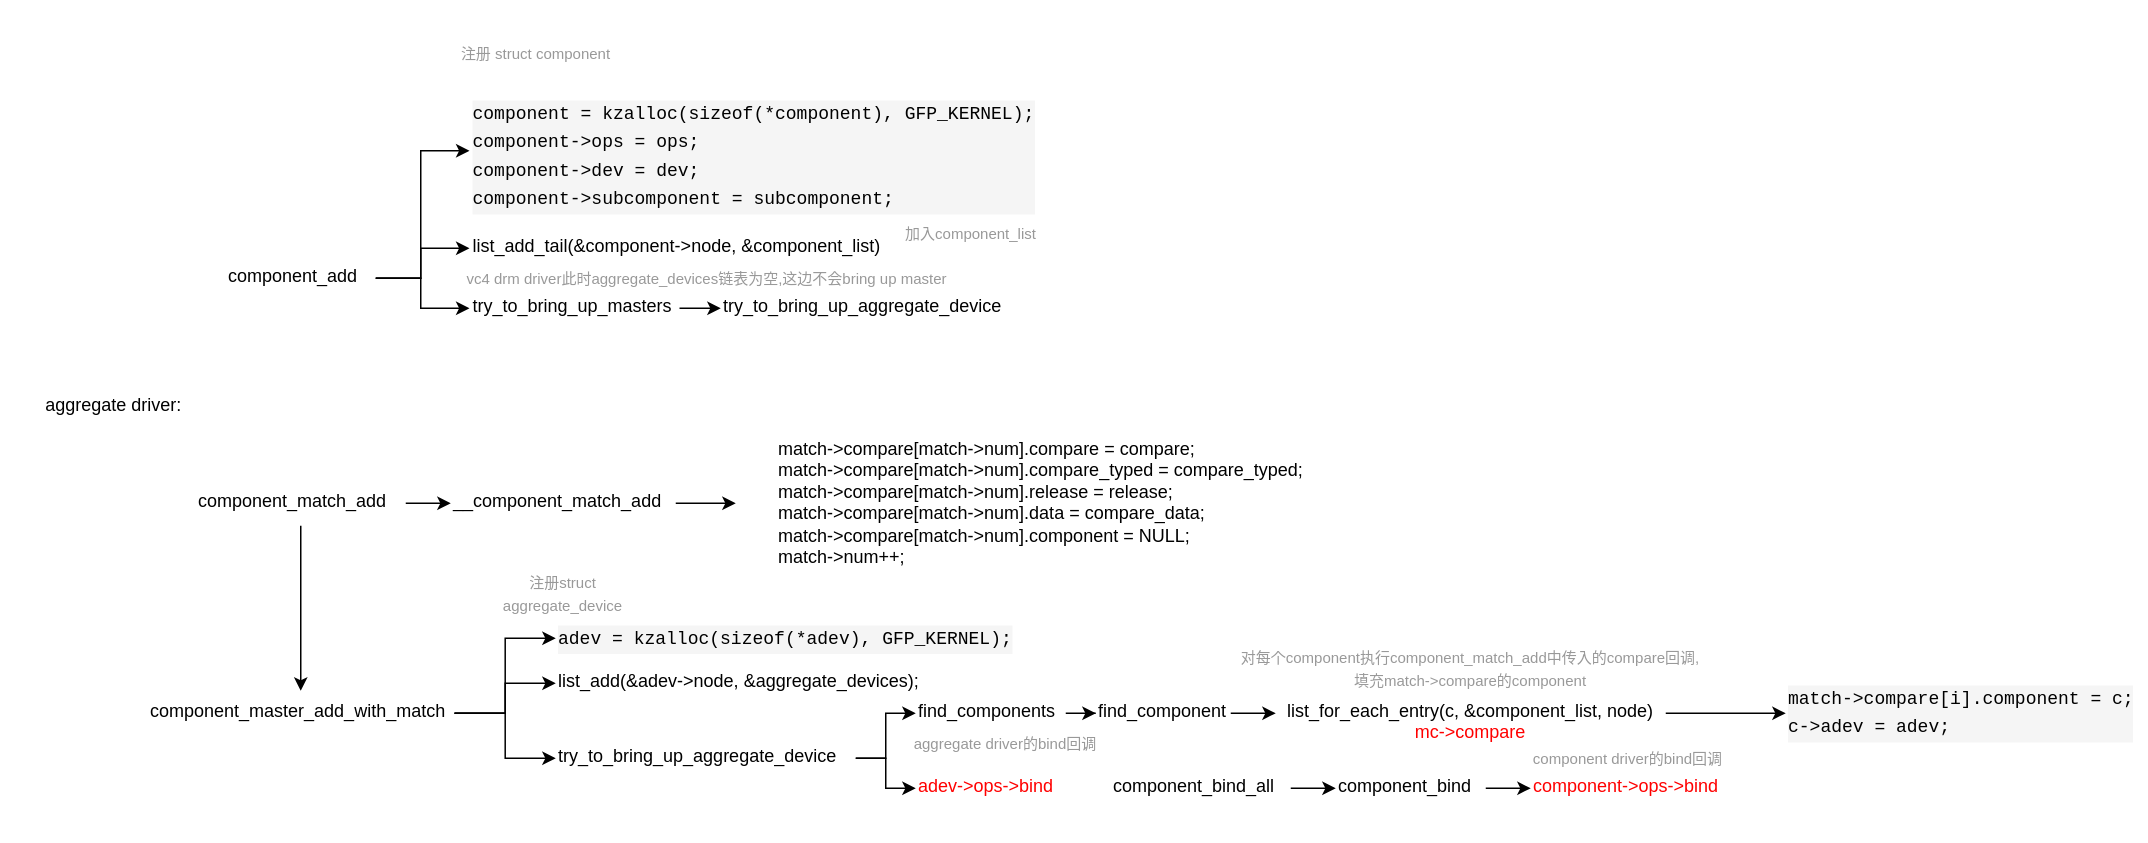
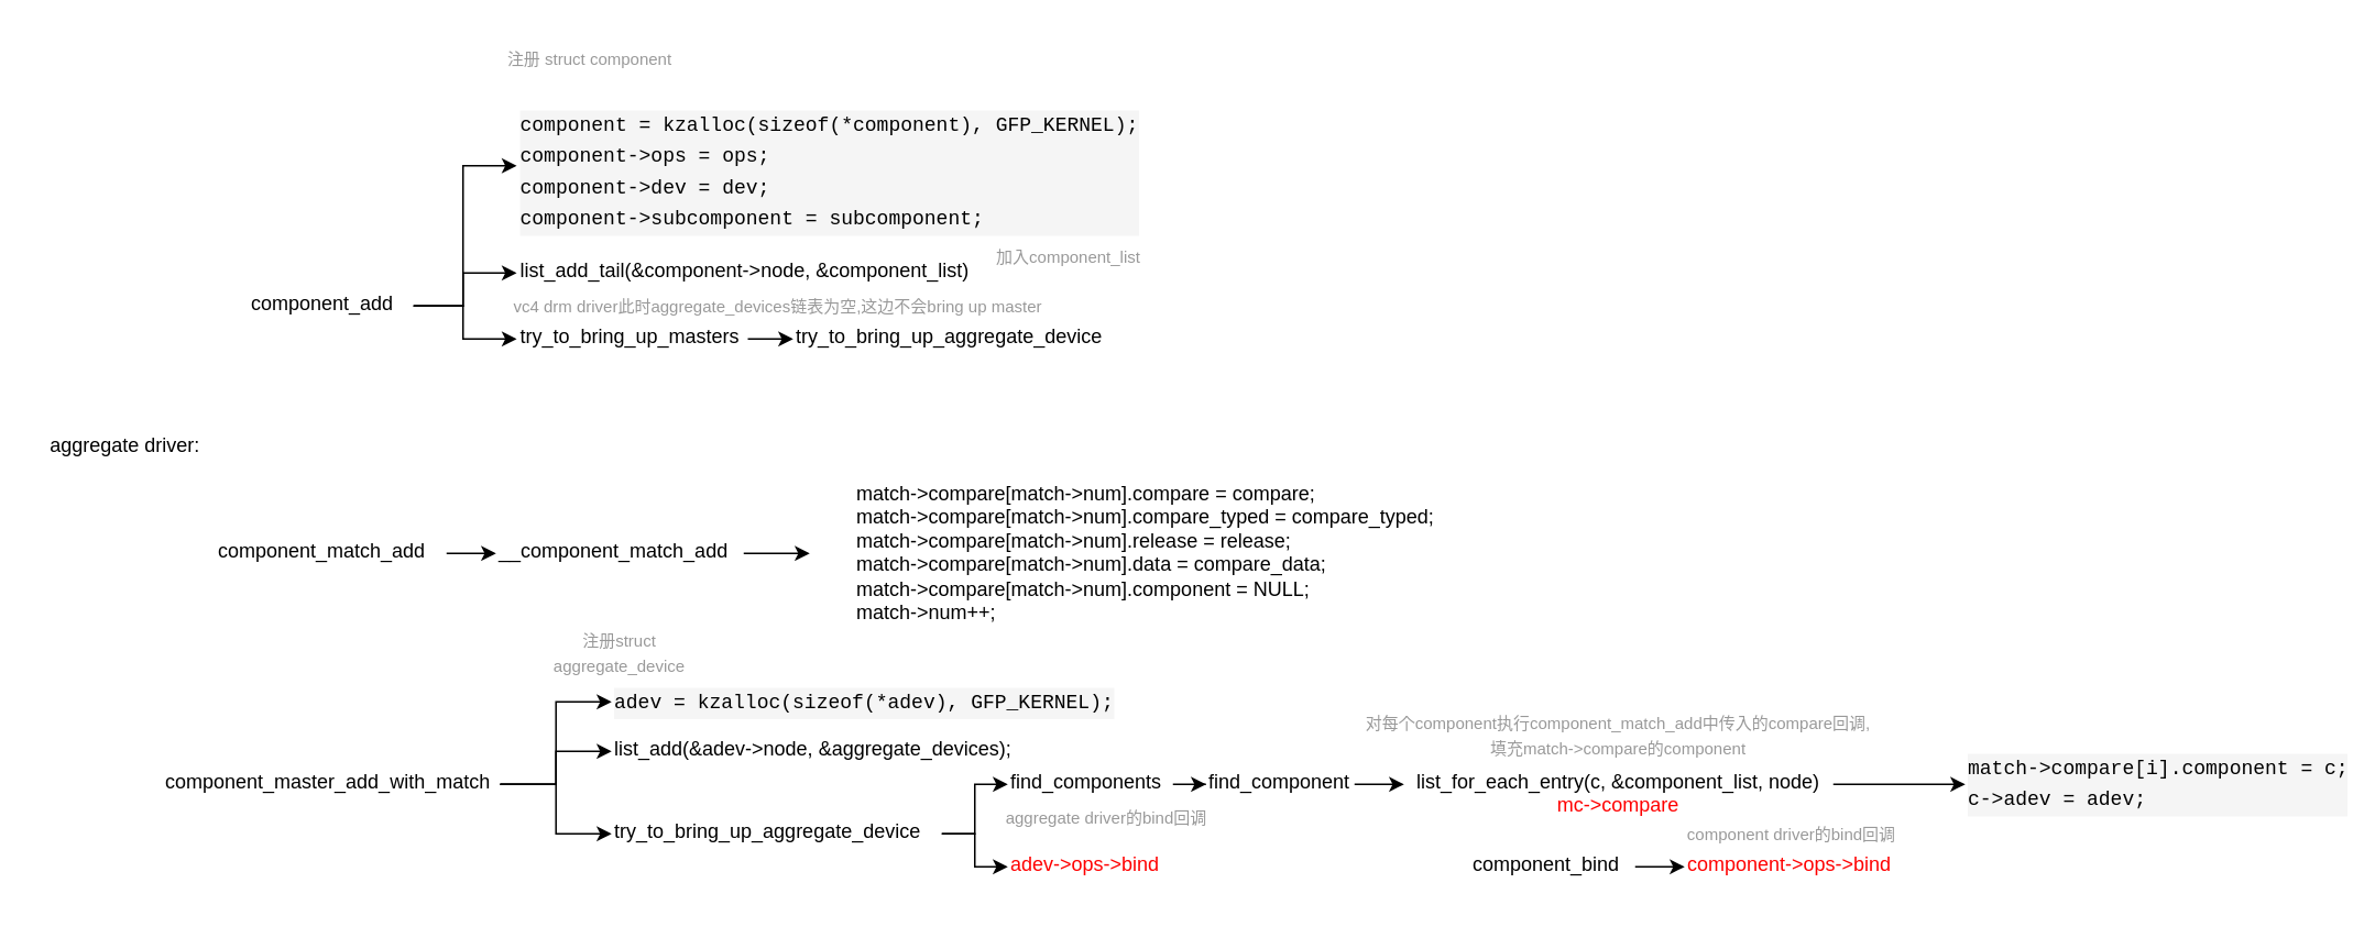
- <mxCell id="3" style="edgeStyle=orthogonalEdgeStyle;rounded=0;orthogonalLoop=1;jettySize=auto;html=1;exitX=0.5;exitY=1;exitDx=0;exitDy=0;entryX=0.5;entryY=0;entryDx=0;entryDy=0;" parent="1" source="4" target="11" edge="1"><mxGeometry relative="1" as="geometry" /></mxCell>
- <mxCell id="35" value="component_bind_all" style="text;whiteSpace=wrap;html=1;" parent="1" vertex="1"><mxGeometry x="740" y="510" width="120" height="30" as="geometry" /></mxCell>
- <mxCell id="34" value="" style="edgeStyle=orthogonalEdgeStyle;rounded=0;orthogonalLoop=1;jettySize=auto;html=1;" parent="1" source="35" target="37" edge="1"><mxGeometry relative="1" as="geometry" /></mxCell>
